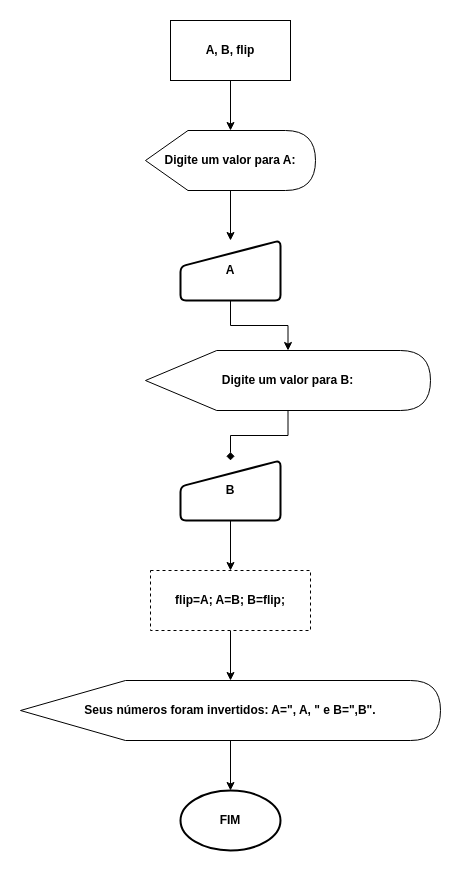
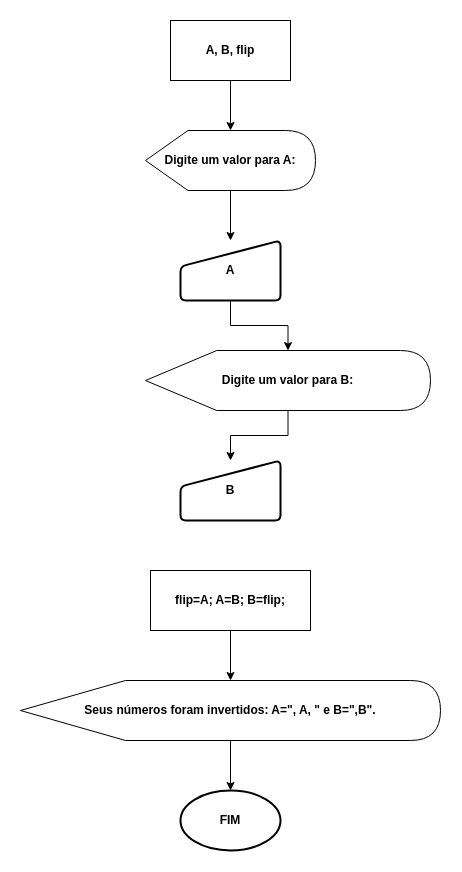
- <mxCell id="8" value="" style="edgeStyle=orthogonalEdgeStyle;rounded=0;orthogonalLoop=1;jettySize=auto;html=1;endArrow=diamond;" edge="1" parent="1" source="9" target="11"><mxGeometry relative="1" as="geometry" /></mxCell>
+ <mxCell id="8" value="" style="edgeStyle=orthogonalEdgeStyle;rounded=0;orthogonalLoop=1;jettySize=auto;html=1;" edge="1" parent="1" source="9" target="11"><mxGeometry relative="1" as="geometry" /></mxCell>
- <mxCell id="10" value="" style="edgeStyle=orthogonalEdgeStyle;rounded=0;orthogonalLoop=1;jettySize=auto;html=1;" edge="1" parent="1" source="11" target="13"><mxGeometry relative="1" as="geometry" /></mxCell>
- <mxCell id="13" value="flip=A; A=B; B=flip;" style="rounded=0;whiteSpace=wrap;html=1;fontStyle=1;dashed=1;" vertex="1" parent="1"><mxGeometry x="150" y="570" width="160" height="60" as="geometry" /></mxCell>
+ <mxCell id="13" value="flip=A; A=B; B=flip;" style="rounded=0;whiteSpace=wrap;html=1;fontStyle=1" vertex="1" parent="1"><mxGeometry x="150" y="570" width="160" height="60" as="geometry" /></mxCell>
